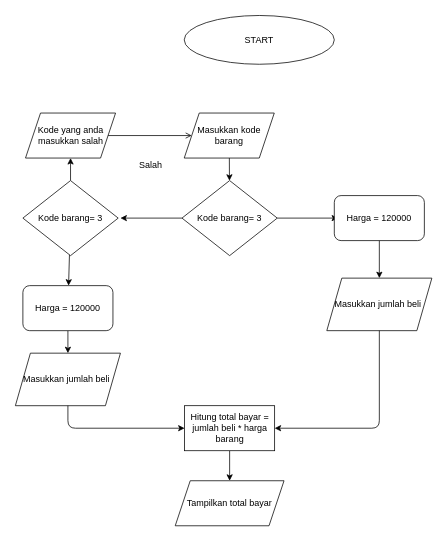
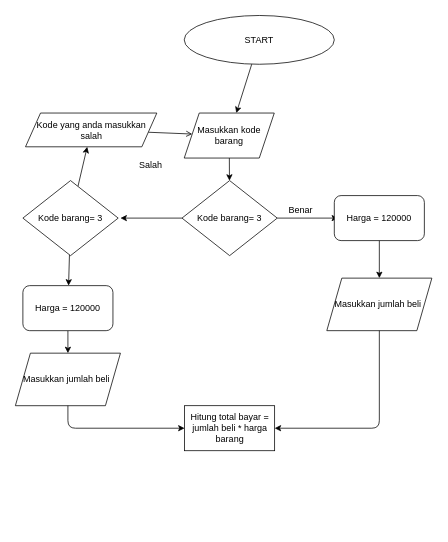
+ <mxCell id="2" value="" style="edgeStyle=none;html=1;" edge="1" parent="1" source="3" target="5"><mxGeometry relative="1" as="geometry" /></mxCell>
- <mxCell id="21" value="Kode yang anda masukkan salah" style="shape=parallelogram;perimeter=parallelogramPerimeter;whiteSpace=wrap;html=1;fixedSize=1;" vertex="1" parent="1"><mxGeometry x="33.5" y="150" width="120" height="60" as="geometry" /></mxCell>
+ <mxCell id="21" value="Kode yang anda masukkan salah" style="shape=parallelogram;perimeter=parallelogramPerimeter;whiteSpace=wrap;html=1;fixedSize=1;" vertex="1" parent="1"><mxGeometry x="33.5" y="150" width="175" height="45" as="geometry" /></mxCell>
+ <mxCell id="15" value="Benar" style="text;html=1;align=center;verticalAlign=middle;resizable=0;points=[];autosize=1;strokeColor=none;fillColor=none;" vertex="1" parent="1"><mxGeometry x="370" y="265" width="60" height="30" as="geometry" /></mxCell>
- <mxCell id="11" value="" style="edgeStyle=none;html=1;" edge="1" parent="1" source="12" target="26"><mxGeometry relative="1" as="geometry" /></mxCell>
- <mxCell id="26" value="Tampilkan total bayar" style="shape=parallelogram;perimeter=parallelogramPerimeter;whiteSpace=wrap;html=1;fixedSize=1;" vertex="1" parent="1"><mxGeometry x="233" y="640" width="145" height="60" as="geometry" /></mxCell>
